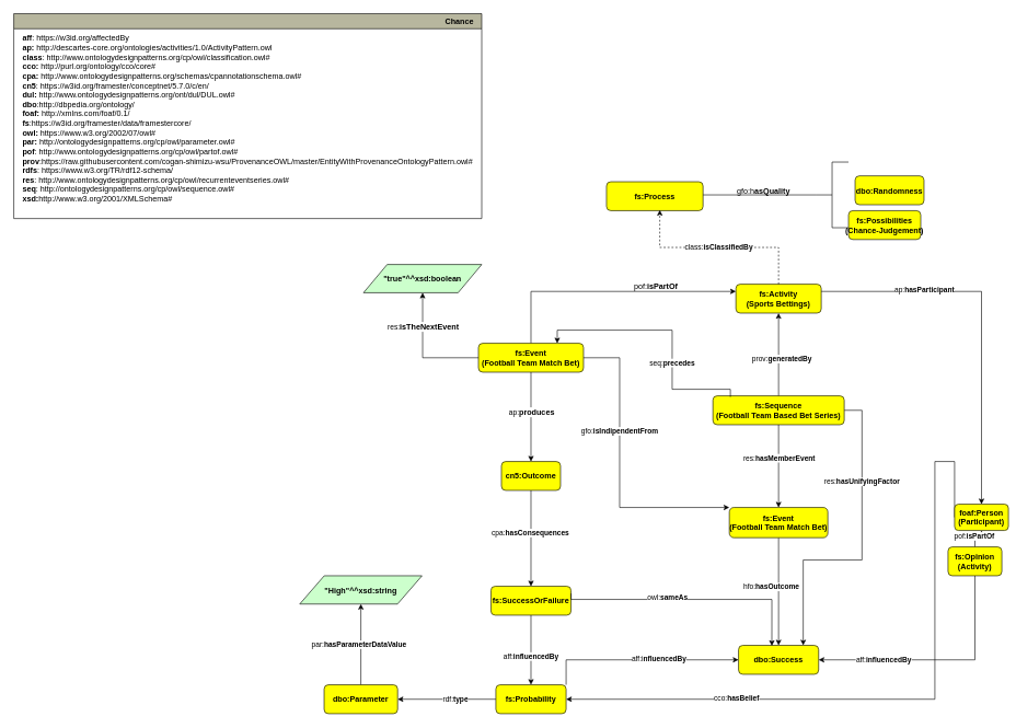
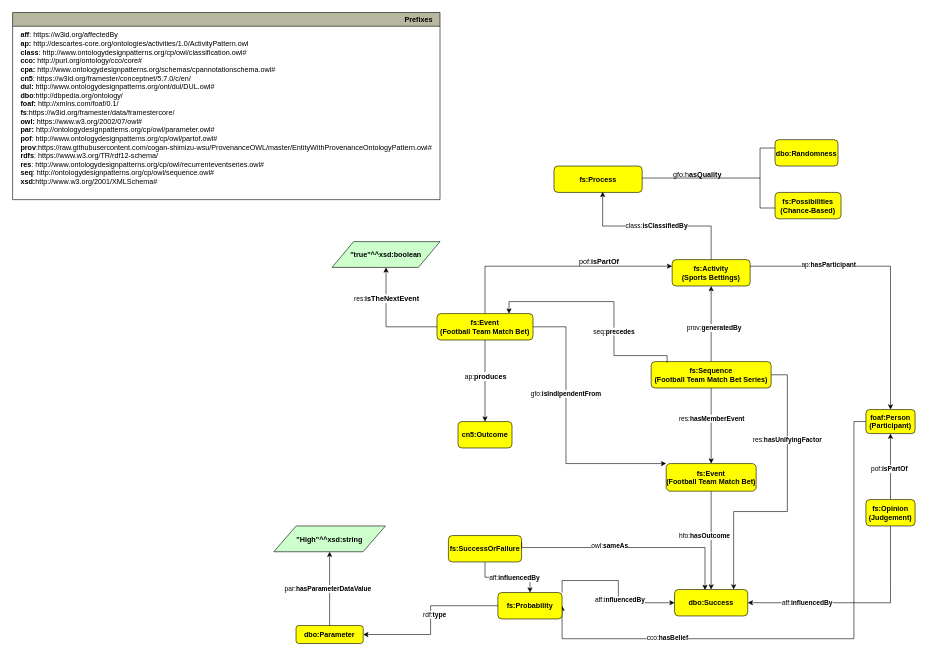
- <mxCell id="48" value="Chance" style="graphMlID=n0;shape=swimlane;startSize=23;fillColor=#b7b69e;strokeColor=#000000;strokeWidth=1.0;align=right;spacingRight=10;fontStyle=1" vertex="1" parent="1"><mxGeometry x="20.5" y="20" width="712.5" height="312" as="geometry" /></mxCell>
+ <mxCell id="48" value="Prefixes" style="graphMlID=n0;shape=swimlane;startSize=23;fillColor=#b7b69e;strokeColor=#000000;strokeWidth=1.0;align=right;spacingRight=10;fontStyle=1" vertex="1" parent="1"><mxGeometry x="20.5" y="20" width="712.5" height="312" as="geometry" /></mxCell>
- <mxCell id="4" value="dbo:Randomness" style="graphMlID=n4;shape=rect;rounded=1;arcsize=30;fillColor=#ffff00;strokeColor=#000000;strokeWidth=1.0;fontStyle=1" parent="1" vertex="1"><mxGeometry x="1301.5" y="267" width="104.93" height="44" as="geometry" /></mxCell>
+ <mxCell id="4" value="dbo:Randomness" style="graphMlID=n4;shape=rect;rounded=1;arcsize=30;fillColor=#ffff00;strokeColor=#000000;strokeWidth=1.0;fontStyle=1" parent="1" vertex="1"><mxGeometry x="1291.5" y="232" width="104.93" height="44" as="geometry" /></mxCell>
- <mxCell id="7" value="fs:Possibilities&#10;(Chance-Judgement)" style="graphMlID=n4;shape=rect;rounded=1;arcsize=30;fillColor=#ffff00;strokeColor=#000000;strokeWidth=1.0;fontStyle=1" parent="1" vertex="1"><mxGeometry x="1291.5" y="320" width="110" height="44" as="geometry" /></mxCell>
+ <mxCell id="7" value="fs:Possibilities&#10;(Chance-Based)" style="graphMlID=n4;shape=rect;rounded=1;arcsize=30;fillColor=#ffff00;strokeColor=#000000;strokeWidth=1.0;fontStyle=1" parent="1" vertex="1"><mxGeometry x="1291.5" y="320" width="110" height="44" as="geometry" /></mxCell>
- <mxCell id="11" style="edgeStyle=orthogonalEdgeStyle;rounded=0;orthogonalLoop=1;jettySize=auto;html=1;entryX=0.552;entryY=0.977;entryDx=0;entryDy=0;entryPerimeter=0;exitX=0.5;exitY=0;exitDx=0;exitDy=0;dashed=1;" parent="1" source="10" target="2" edge="1"><mxGeometry relative="1" as="geometry"><mxPoint x="1083" y="452" as="sourcePoint" /></mxGeometry></mxCell>
+ <mxCell id="11" style="edgeStyle=orthogonalEdgeStyle;rounded=0;orthogonalLoop=1;jettySize=auto;html=1;entryX=0.552;entryY=0.977;entryDx=0;entryDy=0;entryPerimeter=0;exitX=0.5;exitY=0;exitDx=0;exitDy=0;" parent="1" source="10" target="2" edge="1"><mxGeometry relative="1" as="geometry"><mxPoint x="1083" y="452" as="sourcePoint" /></mxGeometry></mxCell>
- <mxCell id="31" value="fs:Sequence&#10;(Football Team Based Bet Series)" style="graphMlID=n4;shape=rect;rounded=1;arcsize=30;fillColor=#ffff00;strokeColor=#000000;strokeWidth=1.0;fontStyle=1" parent="1" vertex="1"><mxGeometry x="1085.01" y="602" width="200" height="44" as="geometry" /></mxCell>
+ <mxCell id="31" value="fs:Sequence&#10;(Football Team Match Bet Series)" style="graphMlID=n4;shape=rect;rounded=1;arcsize=30;fillColor=#ffff00;strokeColor=#000000;strokeWidth=1.0;fontStyle=1" parent="1" vertex="1"><mxGeometry x="1085.01" y="602" width="200" height="44" as="geometry" /></mxCell>
- <mxCell id="42" value="&#10;foaf:Person&#10;(Participant)&#10;" style="graphMlID=n4;shape=rect;rounded=1;arcsize=30;fillColor=#ffff00;strokeColor=#000000;strokeWidth=1.0;fontStyle=1" parent="1" vertex="1"><mxGeometry x="1453" y="767" width="81.97" height="40" as="geometry" /></mxCell>
+ <mxCell id="42" value="&#10;foaf:Person&#10;(Participant)&#10;" style="graphMlID=n4;shape=rect;rounded=1;arcsize=30;fillColor=#ffff00;strokeColor=#000000;strokeWidth=1.0;fontStyle=1" parent="1" vertex="1"><mxGeometry x="1443" y="682" width="81.97" height="40" as="geometry" /></mxCell>
- <mxCell id="21" style="edgeStyle=orthogonalEdgeStyle;rounded=0;orthogonalLoop=1;jettySize=auto;html=1;exitX=0.5;exitY=1;exitDx=0;exitDy=0;" parent="1" source="23" target="26" edge="1"><mxGeometry relative="1" as="geometry" /></mxCell>
- <mxCell id="22" value="cpa:&lt;b&gt;hasConsequences&lt;/b&gt;" style="edgeLabel;html=1;align=center;verticalAlign=middle;resizable=0;points=[];" vertex="1" connectable="0" parent="21"><mxGeometry x="-0.118" y="-2" relative="1" as="geometry"><mxPoint as="offset" /></mxGeometry></mxCell>
- <mxCell id="47" value="fs:Opinion&#10;(Activity)" style="graphMlID=n4;shape=rect;rounded=1;arcsize=30;fillColor=#ffff00;strokeColor=#000000;strokeWidth=1.0;fontStyle=1" parent="1" vertex="1"><mxGeometry x="1443" y="832" width="81.968" height="44" as="geometry" /></mxCell>
+ <mxCell id="47" value="fs:Opinion&#10;(Judgement)" style="graphMlID=n4;shape=rect;rounded=1;arcsize=30;fillColor=#ffff00;strokeColor=#000000;strokeWidth=1.0;fontStyle=1" parent="1" vertex="1"><mxGeometry x="1443" y="832" width="81.968" height="44" as="geometry" /></mxCell>
- <mxCell id="60" value="dbo:Parameter" style="graphMlID=n4;shape=rect;rounded=1;arcsize=30;fillColor=#ffff00;strokeColor=#000000;strokeWidth=1.0;fontStyle=1" vertex="1" parent="1"><mxGeometry x="493" y="1042" width="111.97" height="44" as="geometry" /></mxCell>
+ <mxCell id="60" value="dbo:Parameter" style="graphMlID=n4;shape=rect;rounded=1;arcsize=30;fillColor=#ffff00;strokeColor=#000000;strokeWidth=1.0;fontStyle=1" vertex="1" parent="1"><mxGeometry x="493" y="1042" width="111.97" height="30" as="geometry" /></mxCell>
- <mxCell id="56" value="fs:Probability" style="graphMlID=n4;shape=rect;rounded=1;arcsize=30;fillColor=#ffff00;strokeColor=#000000;strokeWidth=1.0;fontStyle=1" vertex="1" parent="1"><mxGeometry x="754.52" y="1042" width="106.97" height="44" as="geometry" /></mxCell>
+ <mxCell id="56" value="fs:Probability" style="graphMlID=n4;shape=rect;rounded=1;arcsize=30;fillColor=#ffff00;strokeColor=#000000;strokeWidth=1.0;fontStyle=1" vertex="1" parent="1"><mxGeometry x="829.52" y="987" width="106.97" height="44" as="geometry" /></mxCell>
